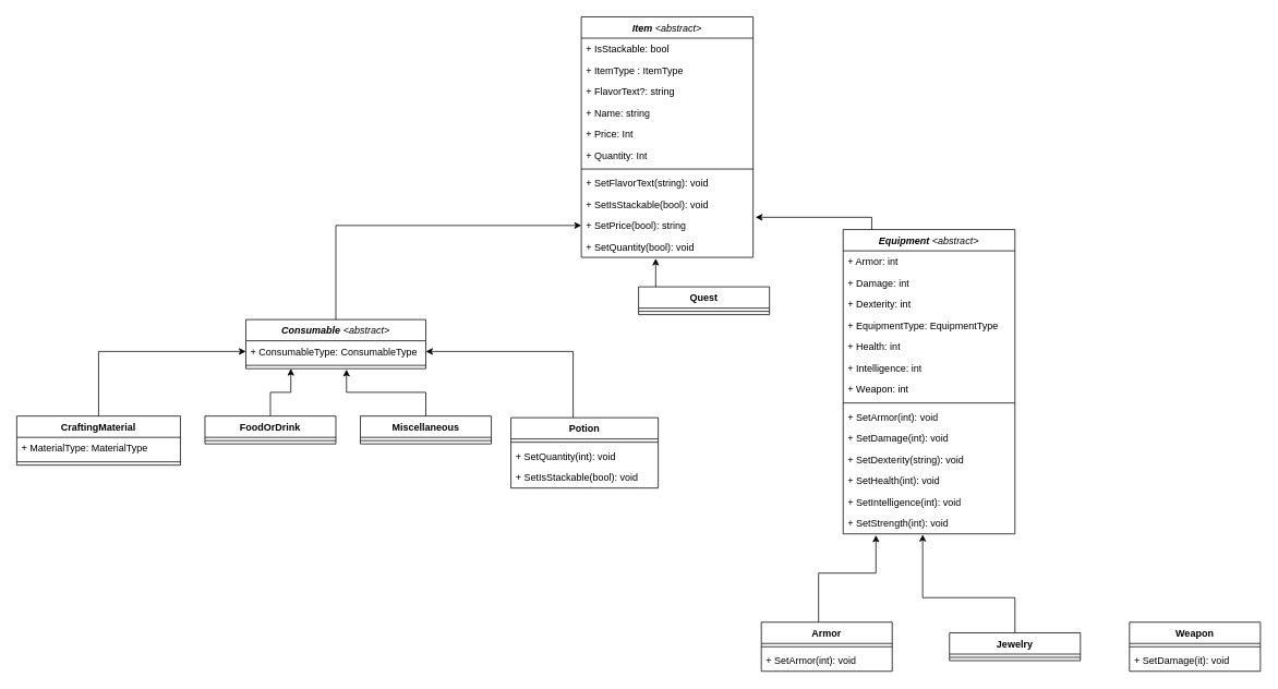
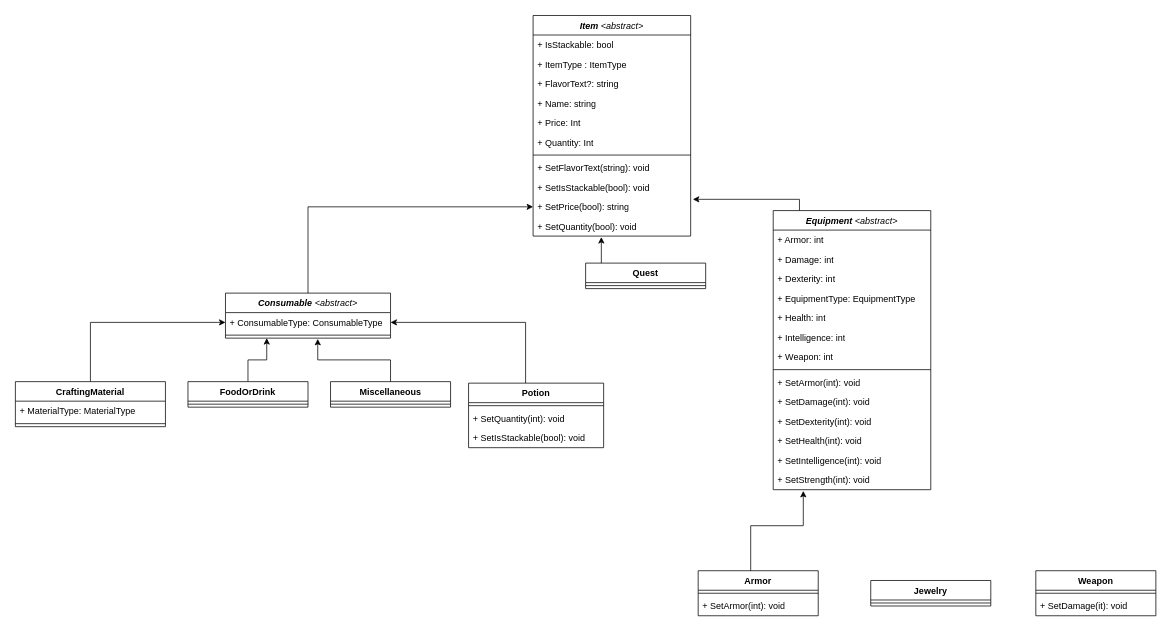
- <mxCell id="25" value="+ SetDexterity(string): void" style="text;strokeColor=none;fillColor=none;align=left;verticalAlign=top;spacingLeft=4;spacingRight=4;overflow=hidden;rotatable=0;points=[[0,0.5],[1,0.5]];portConstraint=eastwest;whiteSpace=wrap;html=1;" vertex="1" parent="14"><mxGeometry y="268" width="210" height="26" as="geometry" /></mxCell>
+ <mxCell id="25" value="+ SetDexterity(int): void" style="text;strokeColor=none;fillColor=none;align=left;verticalAlign=top;spacingLeft=4;spacingRight=4;overflow=hidden;rotatable=0;points=[[0,0.5],[1,0.5]];portConstraint=eastwest;whiteSpace=wrap;html=1;" vertex="1" parent="14"><mxGeometry y="268" width="210" height="26" as="geometry" /></mxCell>
- <mxCell id="60" style="edgeStyle=orthogonalEdgeStyle;rounded=0;orthogonalLoop=1;jettySize=auto;html=1;entryX=0.463;entryY=1.032;entryDx=0;entryDy=0;entryPerimeter=0;" edge="1" parent="1" source="58" target="28"><mxGeometry relative="1" as="geometry"><Array as="points"><mxPoint x="1240" y="730" /><mxPoint x="1127" y="730" /></Array></mxGeometry></mxCell>
